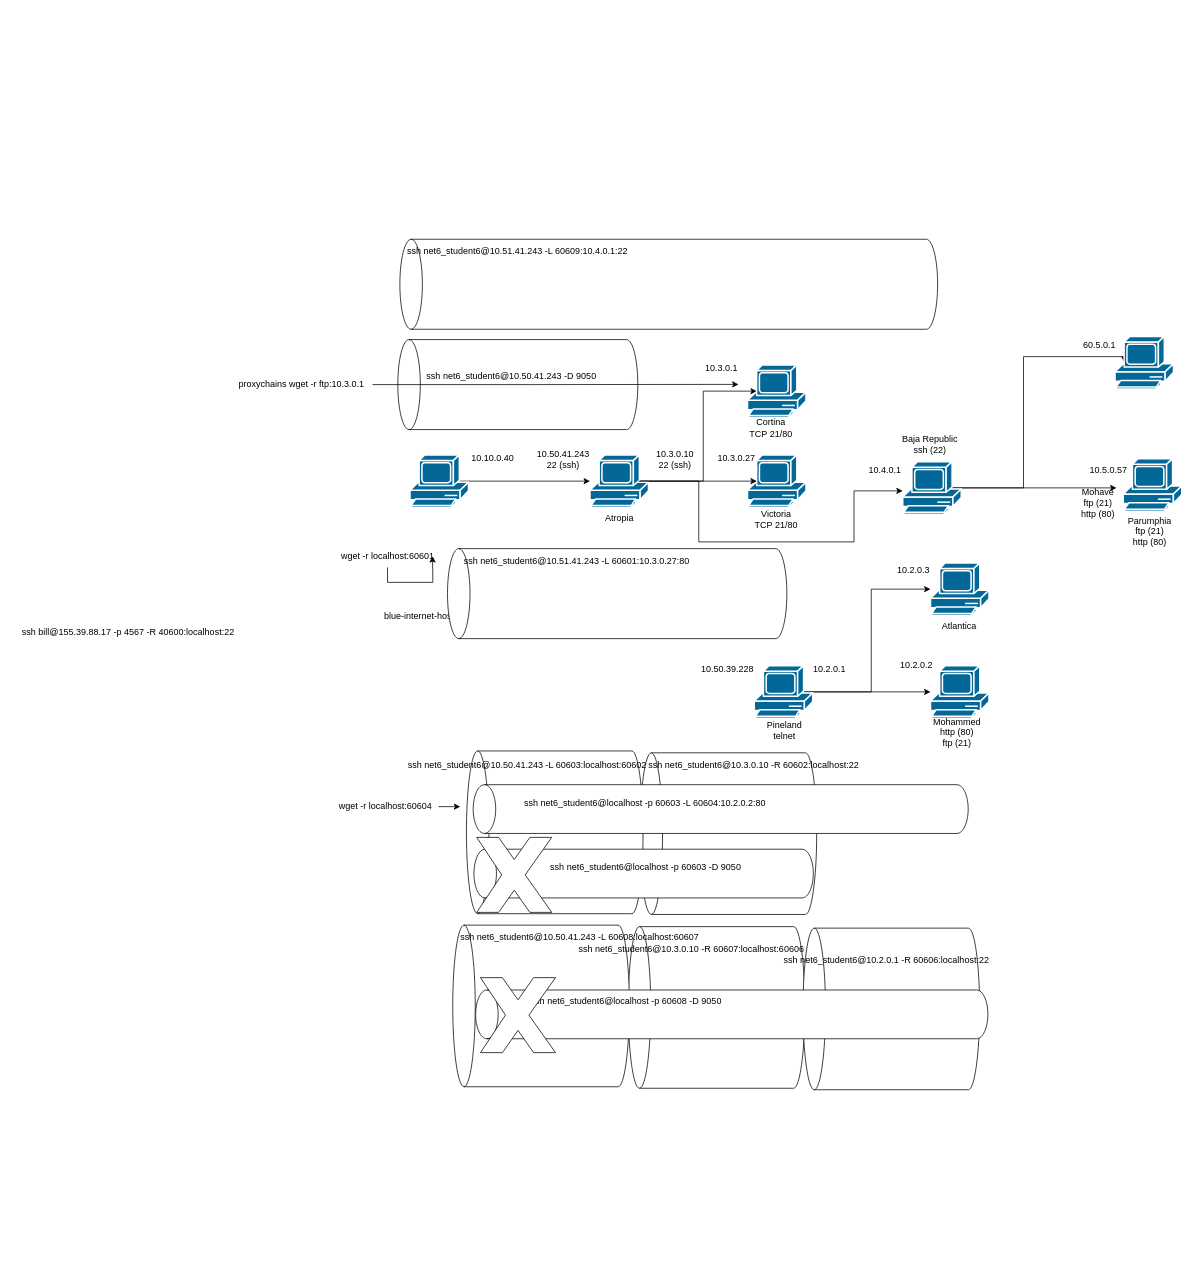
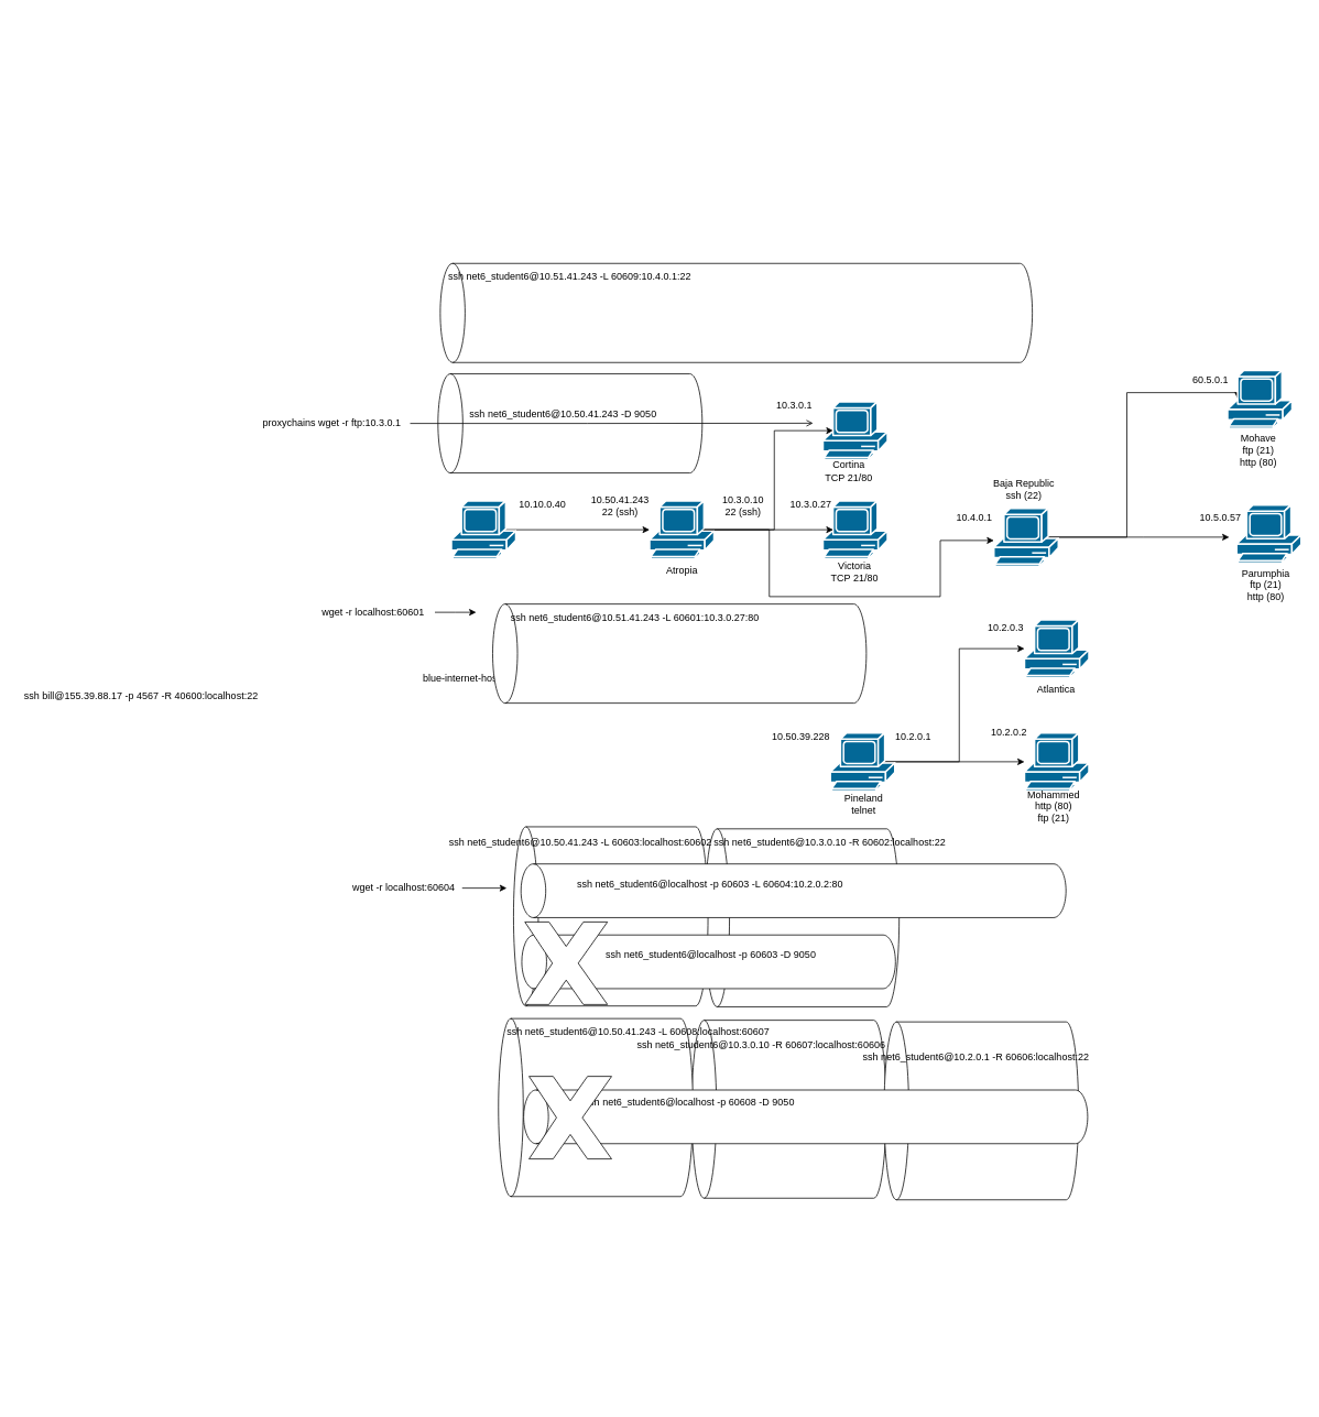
- <mxCell id="59" value="" style="edgeStyle=orthogonalEdgeStyle;rounded=0;orthogonalLoop=1;jettySize=auto;html=1;entryX=0.829;entryY=1.2;entryDx=0;entryDy=0;entryPerimeter=0;" parent="1" source="25" target="14" edge="1"><mxGeometry relative="1" as="geometry"><mxPoint x="496" y="512" as="sourcePoint" /><mxPoint x="43" y="465" as="targetPoint" /></mxGeometry></mxCell>
+ <mxCell id="59" value="" style="edgeStyle=orthogonalEdgeStyle;rounded=0;orthogonalLoop=1;jettySize=auto;html=1;entryX=0.829;entryY=1.2;entryDx=0;entryDy=0;entryPerimeter=0;endArrow=open;" parent="1" source="25" target="14" edge="1"><mxGeometry relative="1" as="geometry"><mxPoint x="496" y="512" as="sourcePoint" /><mxPoint x="43" y="465" as="targetPoint" /></mxGeometry></mxCell>
- <mxCell id="71" value="Mohave&lt;br&gt;ftp (21)&lt;br&gt;http (80)" style="text;html=1;align=center;verticalAlign=middle;resizable=0;points=[];;autosize=1;" parent="1" vertex="1"><mxGeometry x="1435" y="647" width="55" height="46" as="geometry" /></mxCell>
+ <mxCell id="71" value="Mohave&lt;br&gt;ftp (21)&lt;br&gt;http (80)" style="text;html=1;align=center;verticalAlign=middle;resizable=0;points=[];;autosize=1;" parent="1" vertex="1"><mxGeometry x="1495" y="522" width="55" height="46" as="geometry" /></mxCell>
- <mxCell id="23" value="wget -r localhost:60601" style="text;html=1;align=center;verticalAlign=middle;resizable=0;points=[];autosize=1;strokeColor=none;fillColor=none;" parent="1" vertex="1"><mxGeometry x="441" y="726" width="150" height="30" as="geometry" /></mxCell>
+ <mxCell id="23" value="wget -r localhost:60601" style="text;html=1;align=center;verticalAlign=middle;resizable=0;points=[];autosize=1;strokeColor=none;fillColor=none;" parent="1" vertex="1"><mxGeometry x="376" y="726" width="150" height="30" as="geometry" /></mxCell>
- <mxCell id="46" value="wget -r localhost:60604" style="text;html=1;align=center;verticalAlign=middle;resizable=0;points=[];autosize=1;strokeColor=none;fillColor=none;" parent="1" vertex="1"><mxGeometry x="442" y="1062" width="142" height="26" as="geometry" /></mxCell>
+ <mxCell id="46" value="wget -r localhost:60604" style="text;html=1;align=center;verticalAlign=middle;resizable=0;points=[];autosize=1;strokeColor=none;fillColor=none;" parent="1" vertex="1"><mxGeometry x="417" y="1062" width="142" height="26" as="geometry" /></mxCell>
